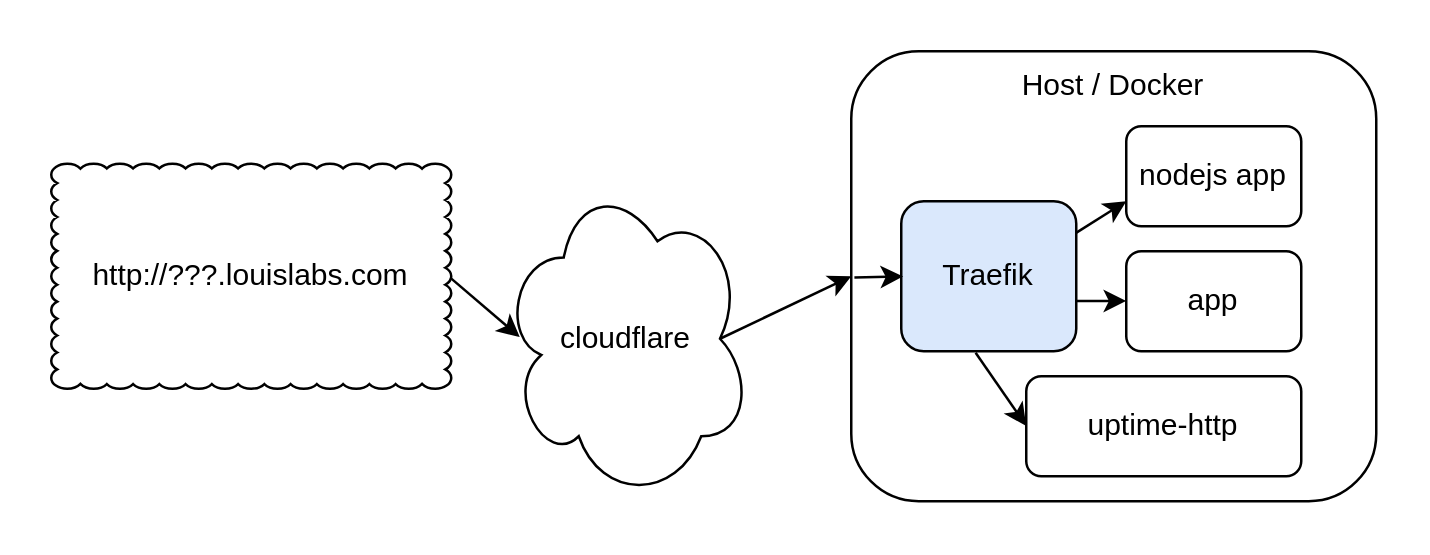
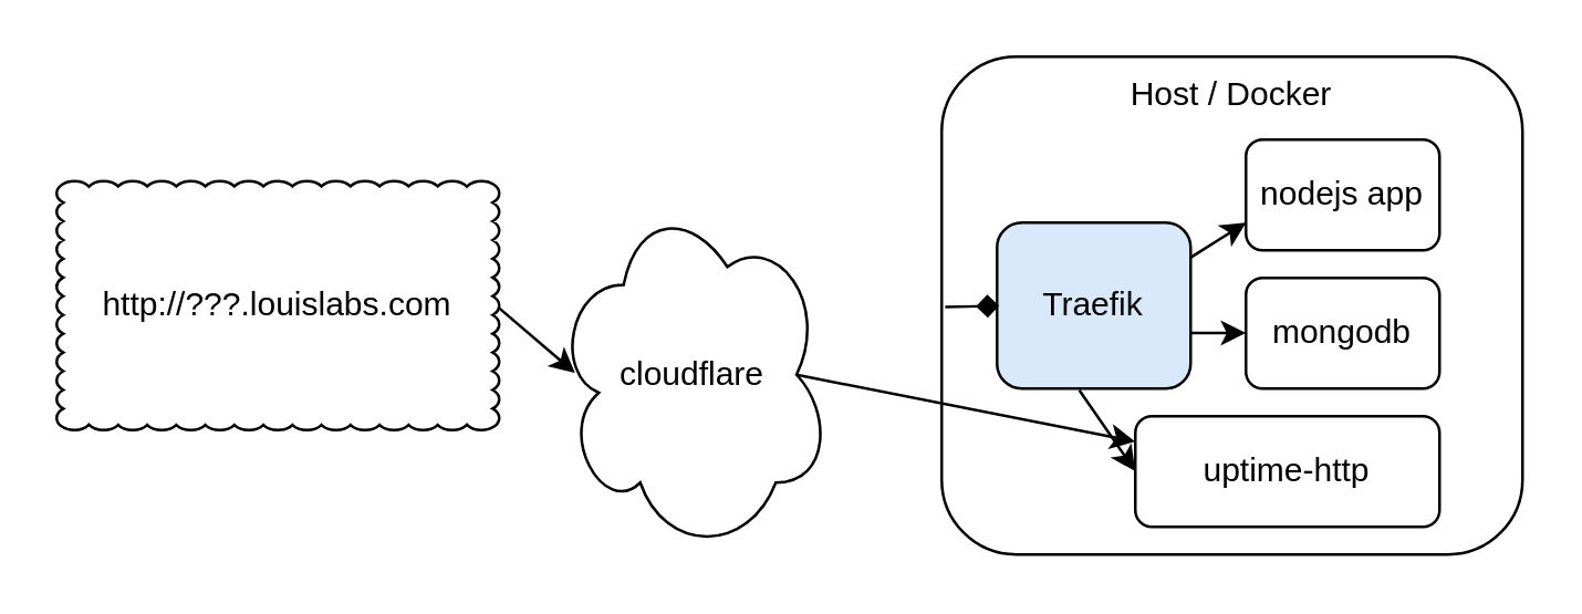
- <mxCell id="11" value="" style="endArrow=classic;html=1;exitX=0.006;exitY=0.503;exitDx=0;exitDy=0;exitPerimeter=0;entryX=0.011;entryY=0.501;entryDx=0;entryDy=0;entryPerimeter=0;" edge="1" parent="1" source="4" target="5"><mxGeometry width="50" height="50" relative="1" as="geometry"><mxPoint x="340" y="140" as="sourcePoint" /><mxPoint x="390" y="90" as="targetPoint" /></mxGeometry></mxCell>
+ <mxCell id="11" value="" style="endArrow=diamond;html=1;exitX=0.006;exitY=0.503;exitDx=0;exitDy=0;exitPerimeter=0;entryX=0.011;entryY=0.501;entryDx=0;entryDy=0;entryPerimeter=0;" edge="1" parent="1" source="4" target="5"><mxGeometry width="50" height="50" relative="1" as="geometry"><mxPoint x="340" y="140" as="sourcePoint" /><mxPoint x="390" y="90" as="targetPoint" /></mxGeometry></mxCell>
- <mxCell id="7" value="app" style="rounded=1;whiteSpace=wrap;html=1;" vertex="1" parent="1"><mxGeometry x="450" y="100" width="70" height="40" as="geometry" /></mxCell>
+ <mxCell id="7" value="mongodb" style="rounded=1;whiteSpace=wrap;html=1;" vertex="1" parent="1"><mxGeometry x="450" y="100" width="70" height="40" as="geometry" /></mxCell>
- <mxCell id="10" value="" style="endArrow=classic;html=1;exitX=0.875;exitY=0.5;exitDx=0;exitDy=0;exitPerimeter=0;entryX=0;entryY=0.5;entryDx=0;entryDy=0;" edge="1" parent="1" source="2" target="4"><mxGeometry width="50" height="50" relative="1" as="geometry"><mxPoint x="310.88" y="110.52" as="sourcePoint" /><mxPoint x="340" y="100" as="targetPoint" /></mxGeometry></mxCell>
+ <mxCell id="10" value="" style="endArrow=classic;html=1;exitX=0.875;exitY=0.5;exitDx=0;exitDy=0;exitPerimeter=0;" edge="1" parent="1" source="2" target="8"><mxGeometry width="50" height="50" relative="1" as="geometry"><mxPoint x="310.88" y="110.52" as="sourcePoint" /><mxPoint x="340" y="100" as="targetPoint" /></mxGeometry></mxCell>
